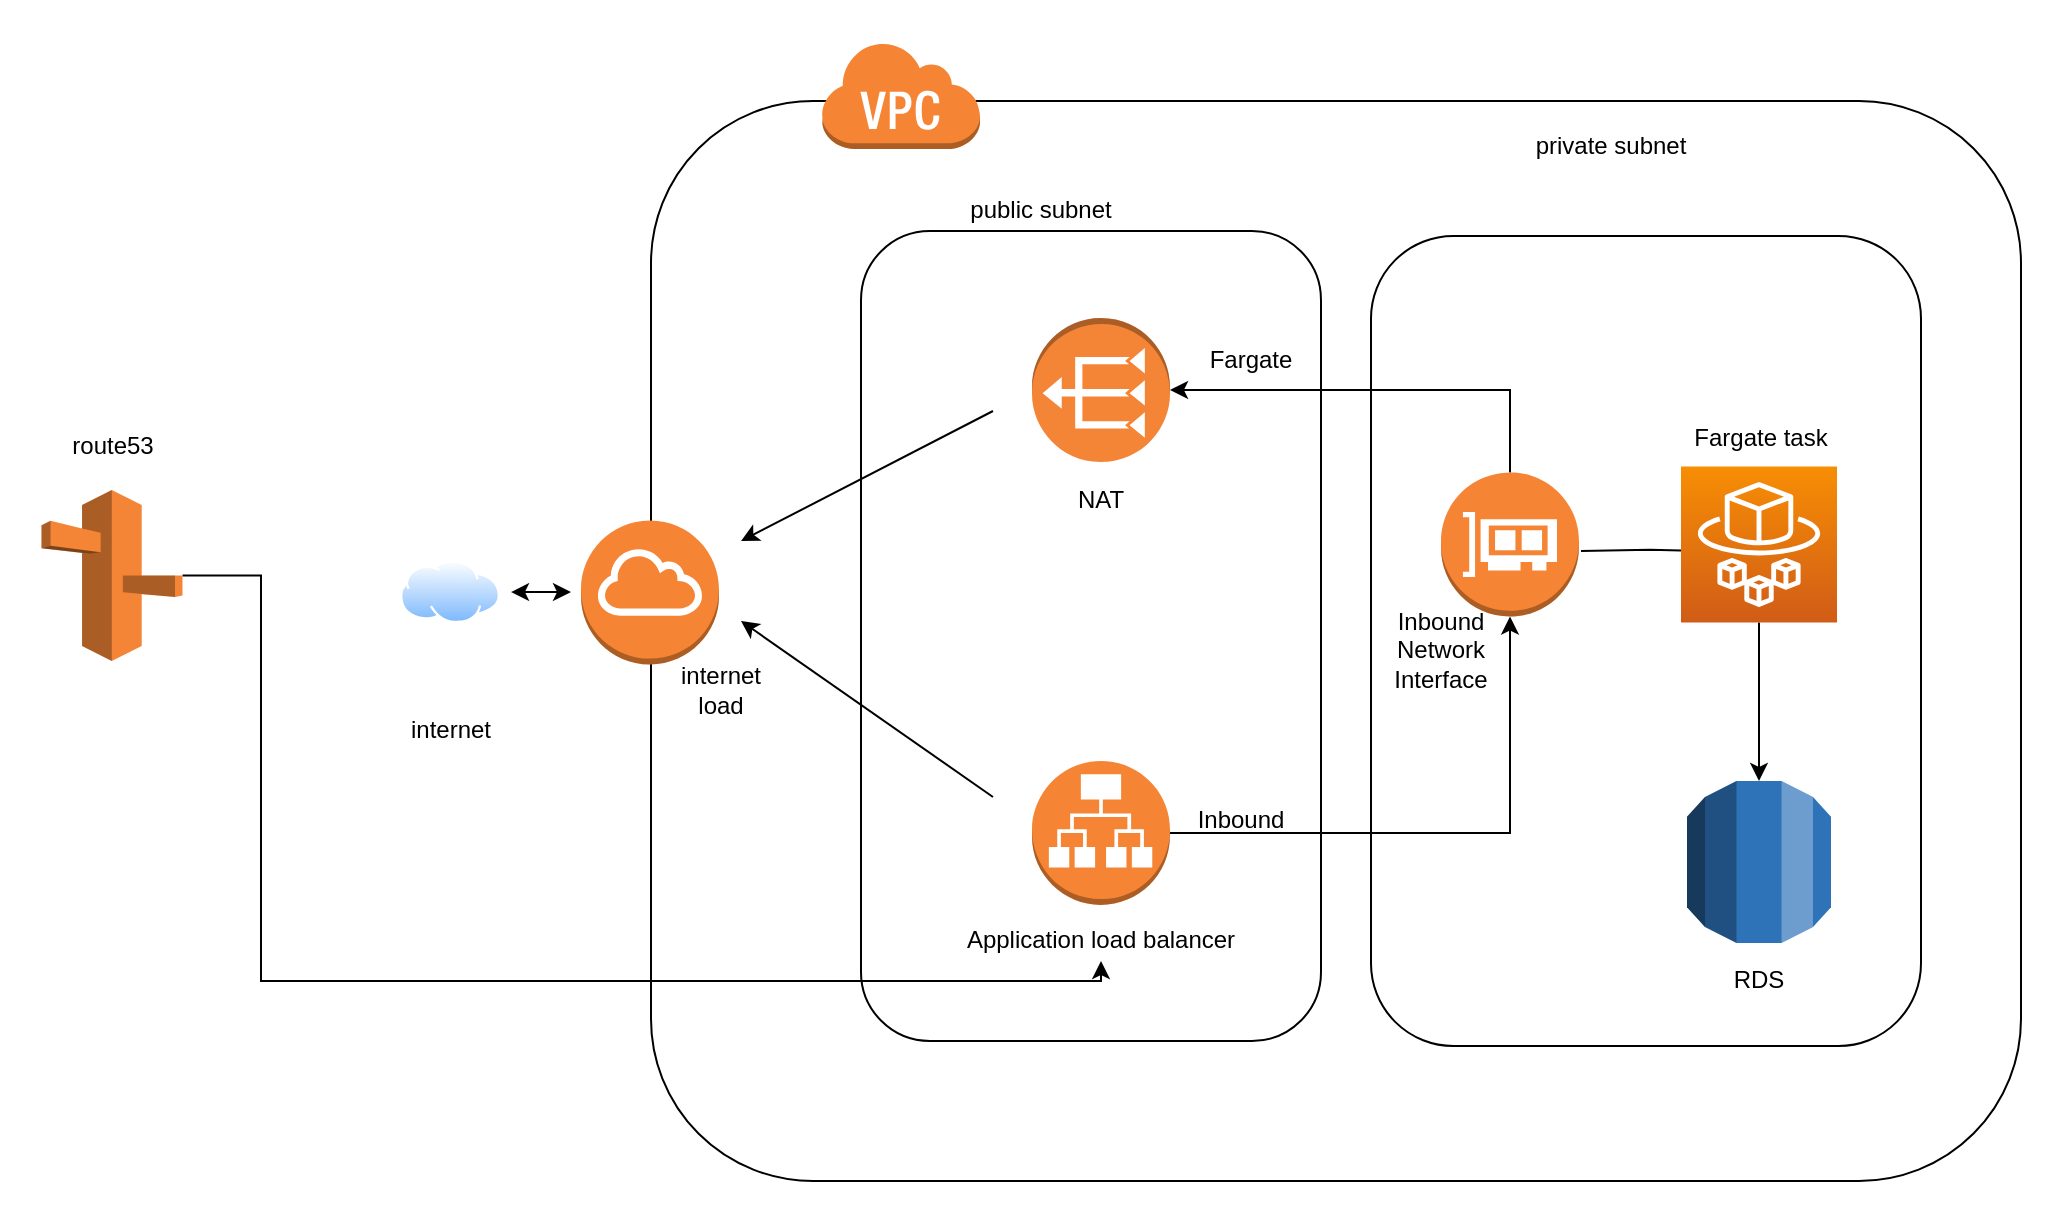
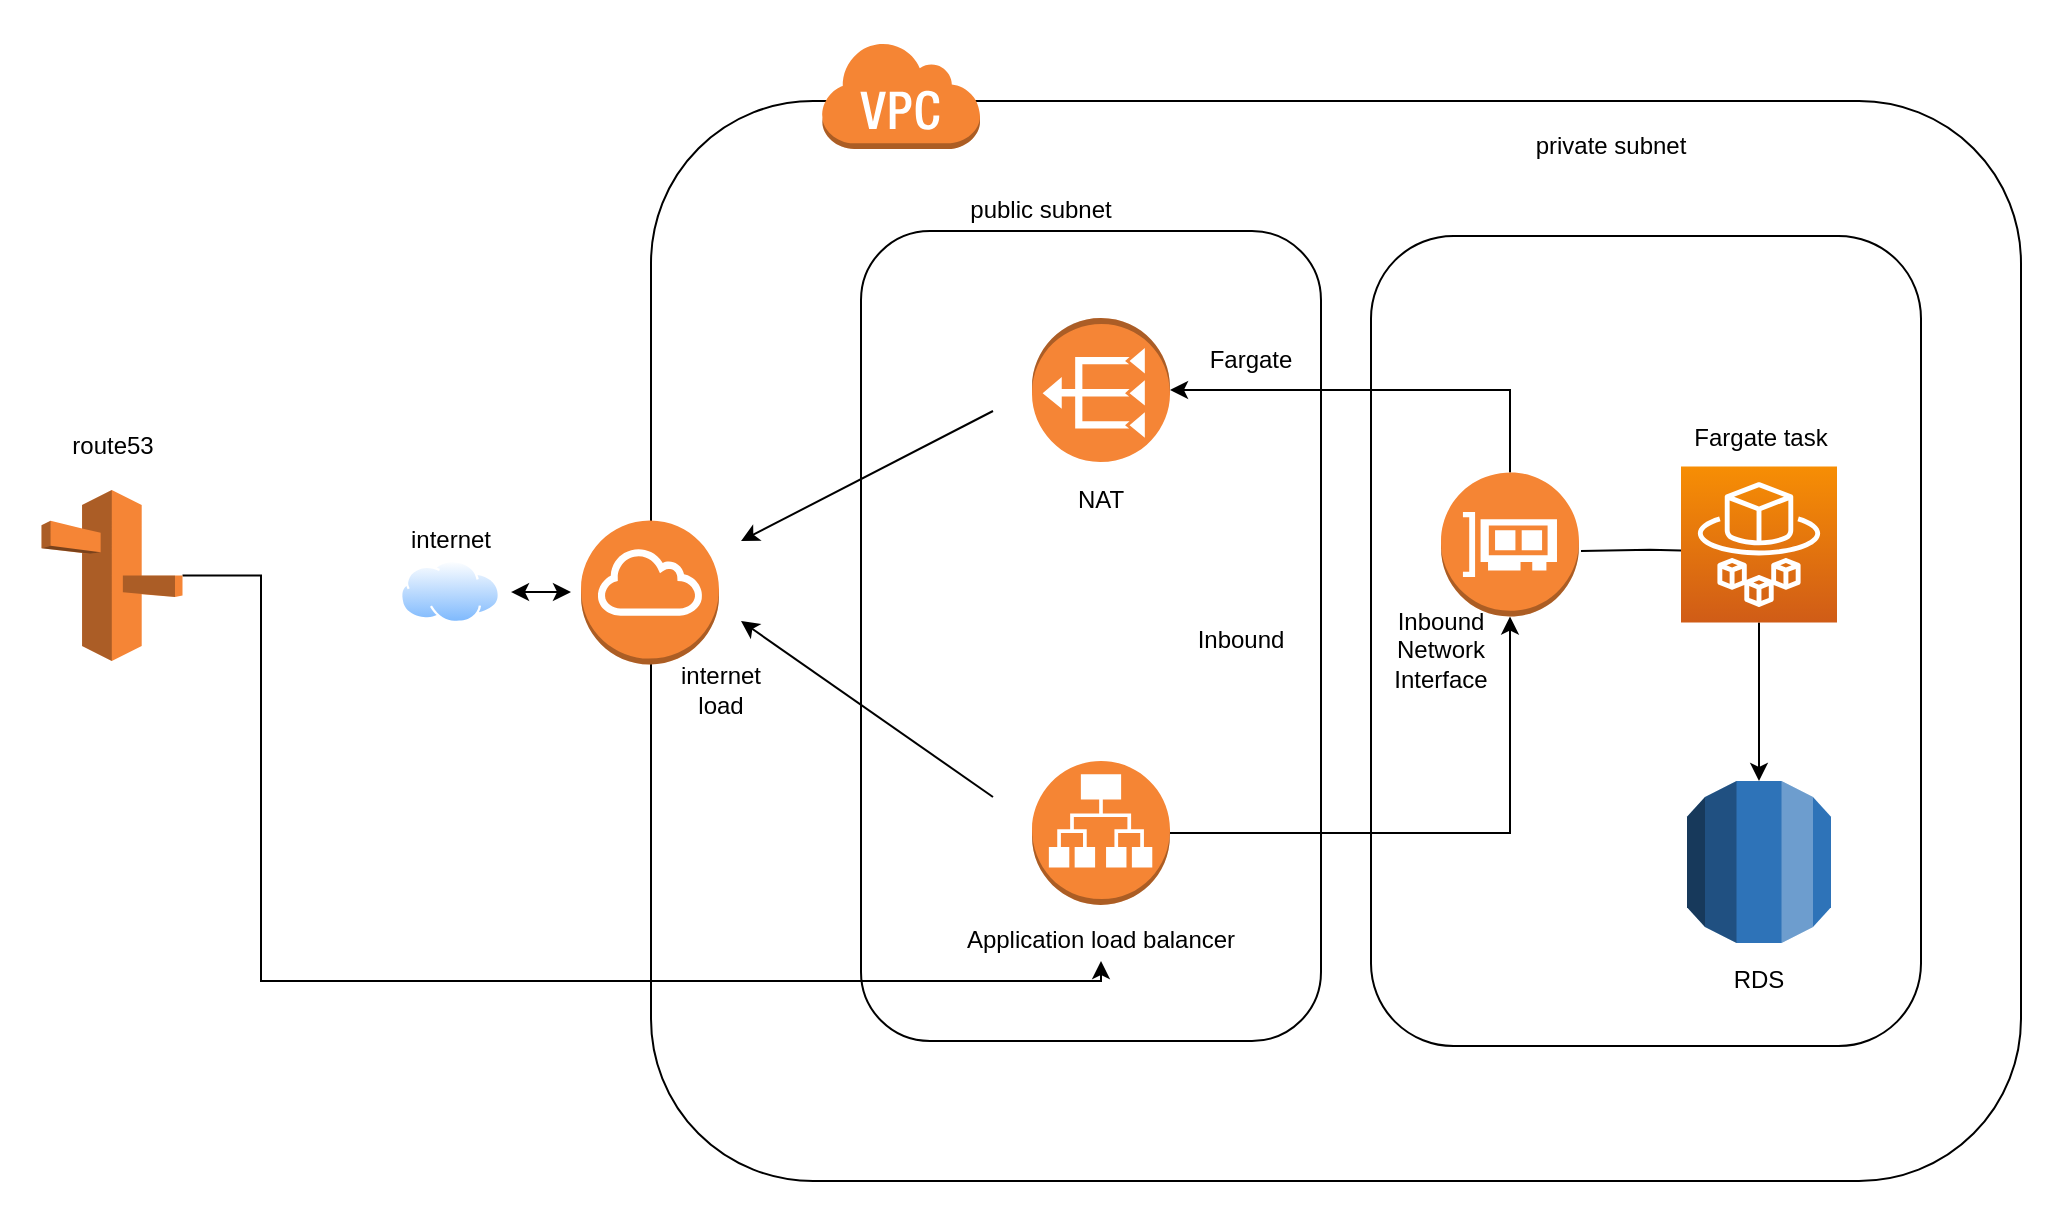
- <mxCell id="6" value="internet" style="text;html=1;align=center;verticalAlign=middle;resizable=0;points=[];autosize=1;strokeColor=none;fillColor=none;" vertex="1" parent="1"><mxGeometry x="195" y="355" width="60" height="20" as="geometry" /></mxCell>
+ <mxCell id="6" value="internet" style="text;html=1;align=center;verticalAlign=middle;resizable=0;points=[];autosize=1;strokeColor=none;fillColor=none;" vertex="1" parent="1"><mxGeometry x="195" y="260" width="60" height="20" as="geometry" /></mxCell>
- <mxCell id="29" value="&lt;div&gt;Inbound&lt;/div&gt;" style="text;html=1;align=center;verticalAlign=middle;resizable=0;points=[];autosize=1;strokeColor=none;fillColor=none;" vertex="1" parent="1"><mxGeometry x="590" y="400" width="60" height="20" as="geometry" /></mxCell>
+ <mxCell id="29" value="&lt;div&gt;Inbound&lt;/div&gt;" style="text;html=1;align=center;verticalAlign=middle;resizable=0;points=[];autosize=1;strokeColor=none;fillColor=none;" vertex="1" parent="1"><mxGeometry x="590" y="310" width="60" height="20" as="geometry" /></mxCell>
